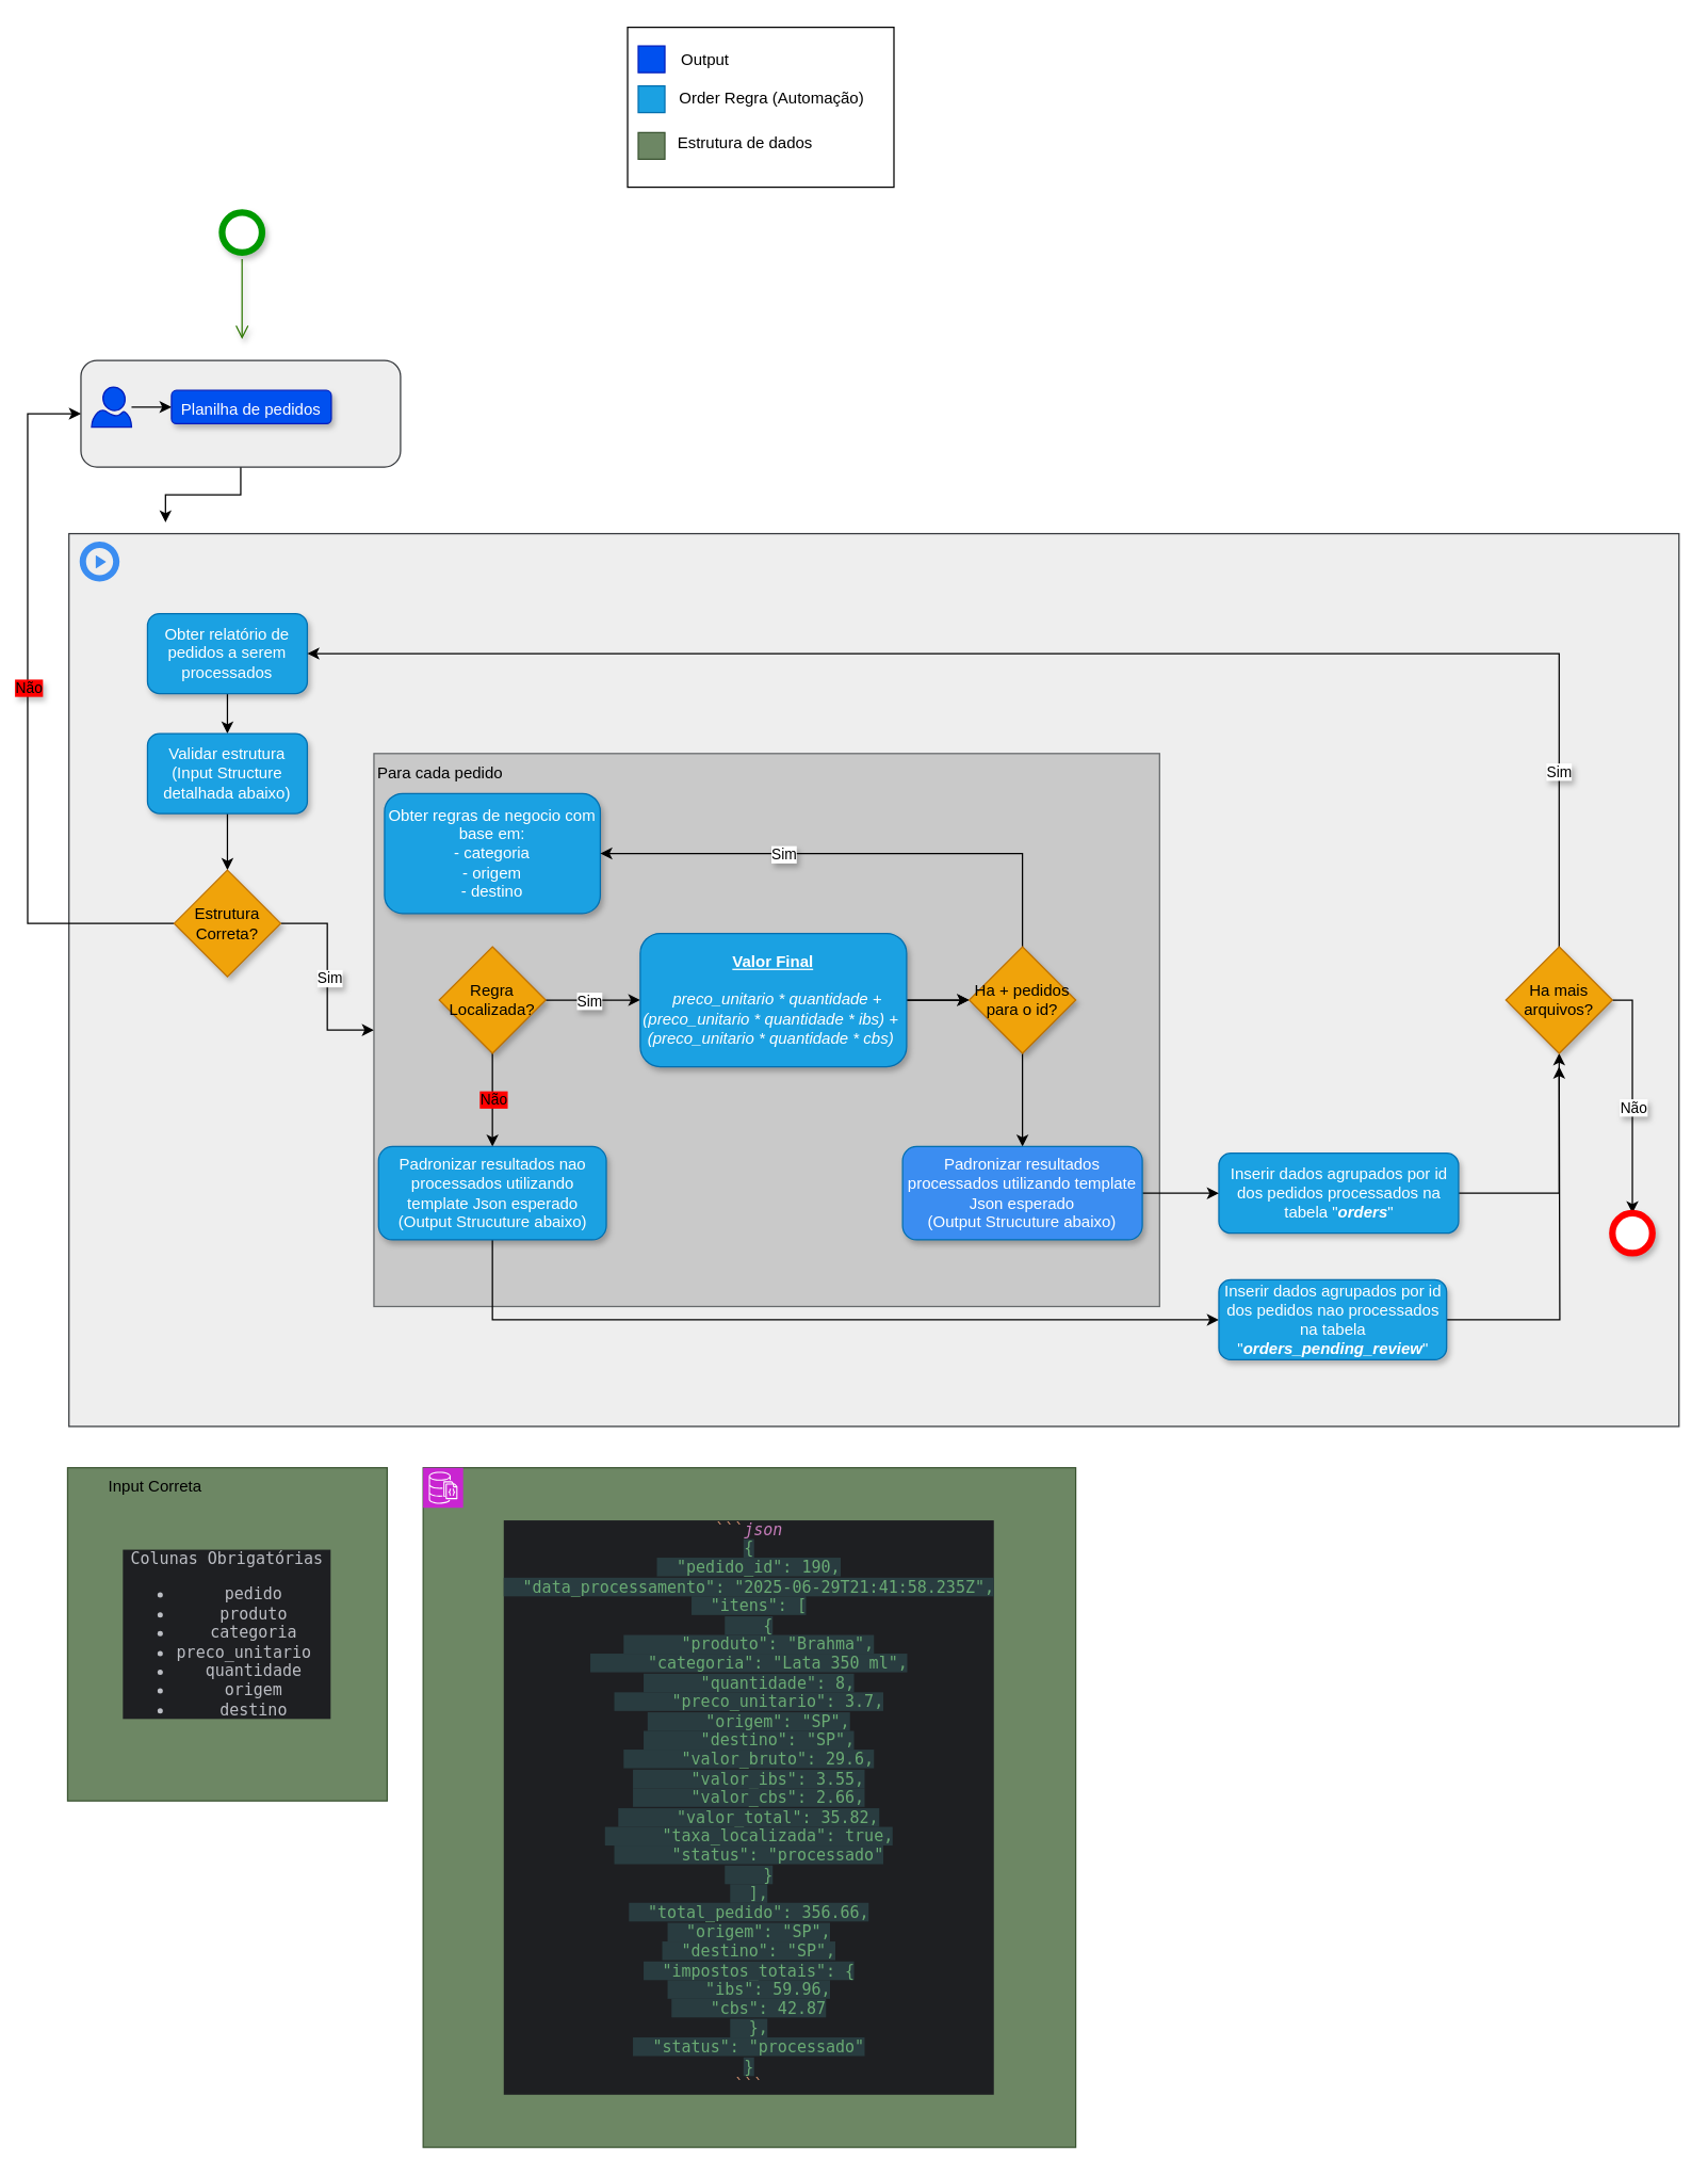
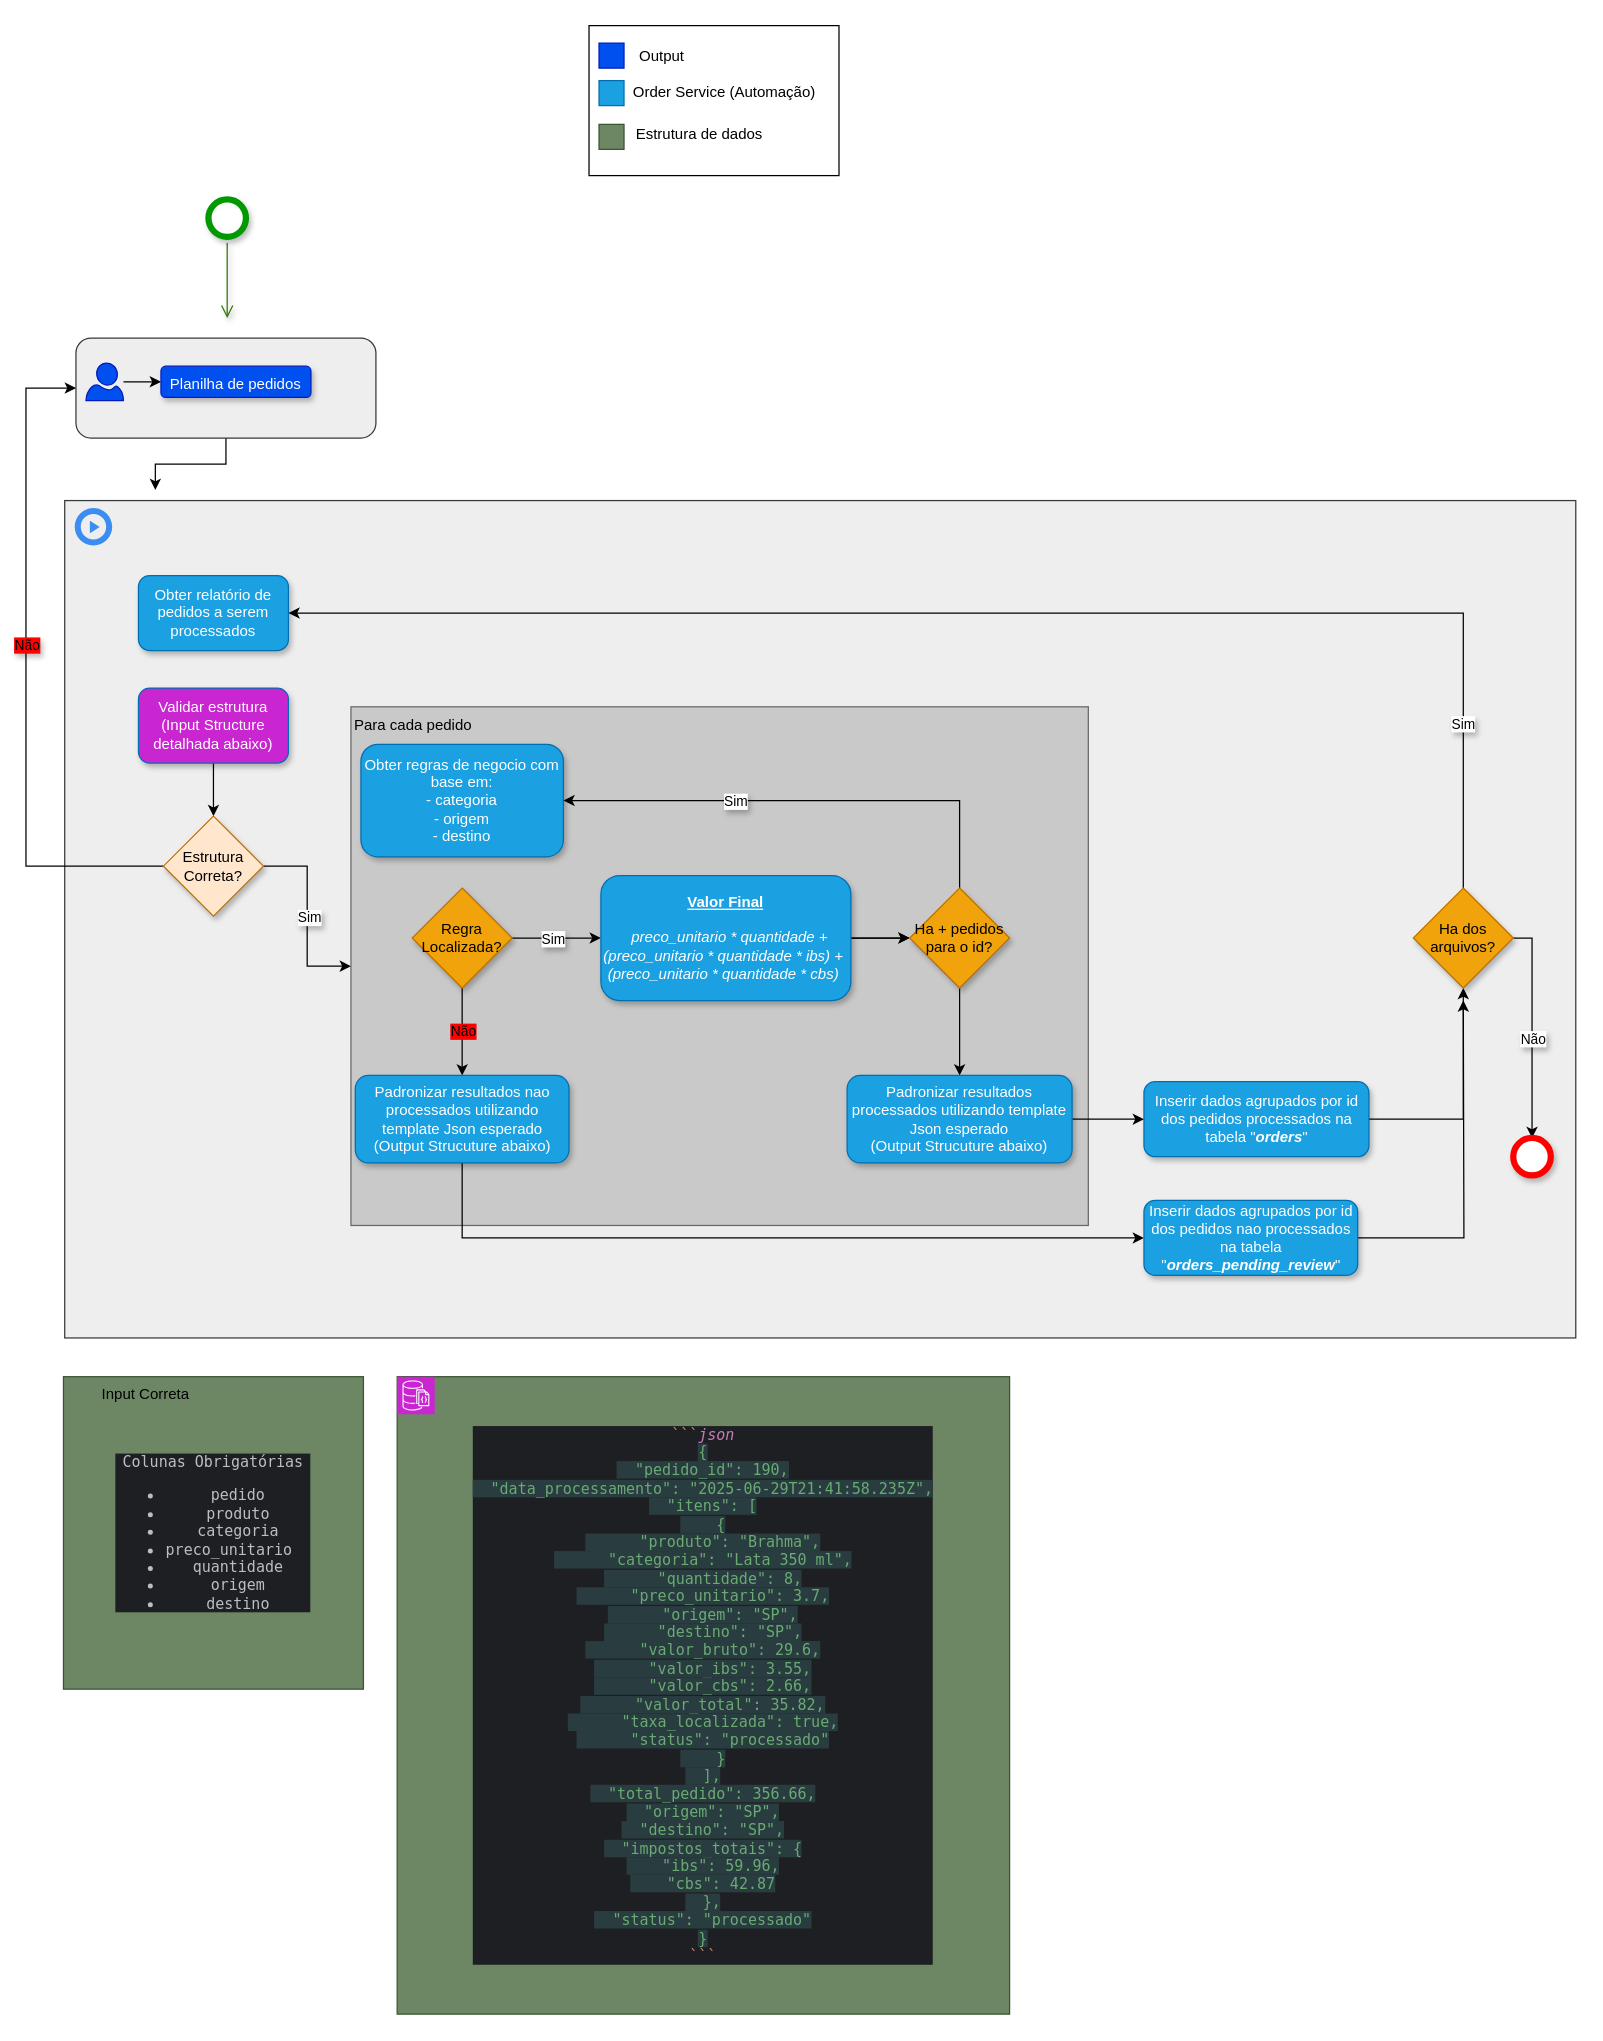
- <mxCell id="56" value="Order Regra (Automação)" style="text;html=1;align=center;verticalAlign=middle;whiteSpace=wrap;rounded=0;" vertex="1" parent="1"><mxGeometry x="498.5" y="59" width="160" height="30" as="geometry" /></mxCell>
+ <mxCell id="56" value="Order Service (Automação)" style="text;html=1;align=center;verticalAlign=middle;whiteSpace=wrap;rounded=0;" vertex="1" parent="1"><mxGeometry x="498.5" y="59" width="160" height="30" as="geometry" /></mxCell>
- <mxCell id="8" value="" style="edgeStyle=orthogonalEdgeStyle;rounded=0;orthogonalLoop=1;jettySize=auto;html=1;" edge="1" parent="1" source="9" target="13"><mxGeometry relative="1" as="geometry" /></mxCell>
- <mxCell id="13" value="Validar estrutura&lt;div&gt;(Input Structure detalhada abaixo)&lt;/div&gt;" style="whiteSpace=wrap;html=1;fillColor=#1ba1e2;fontColor=#ffffff;strokeColor=#006EAF;rounded=1;glass=0;shadow=1;" vertex="1" parent="1"><mxGeometry x="110" y="550" width="120" height="60" as="geometry" /></mxCell>
+ <mxCell id="13" value="Validar estrutura&lt;div&gt;(Input Structure detalhada abaixo)&lt;/div&gt;" style="whiteSpace=wrap;html=1;fillColor=#c925d1;fontColor=#ffffff;strokeColor=#006EAF;rounded=1;glass=0;shadow=1;" vertex="1" parent="1"><mxGeometry x="110" y="550" width="120" height="60" as="geometry" /></mxCell>
- <mxCell id="18" value="Estrutura&lt;div&gt;Correta?&lt;/div&gt;" style="rhombus;whiteSpace=wrap;html=1;fillColor=#f0a30a;fontColor=#000000;strokeColor=#BD7000;rounded=0;shadow=1;" vertex="1" parent="1"><mxGeometry x="130" y="652.5" width="80" height="80" as="geometry" /></mxCell>
+ <mxCell id="18" value="Estrutura&lt;div&gt;Correta?&lt;/div&gt;" style="rhombus;whiteSpace=wrap;html=1;fillColor=#ffe6cc;fontColor=#000000;strokeColor=#BD7000;rounded=0;shadow=1;" vertex="1" parent="1"><mxGeometry x="130" y="652.5" width="80" height="80" as="geometry" /></mxCell>
- <mxCell id="44" value="Ha mais arquivos?" style="rhombus;whiteSpace=wrap;html=1;fillColor=#f0a30a;fontColor=#000000;strokeColor=#BD7000;shadow=1;" vertex="1" parent="1"><mxGeometry x="1130" y="710" width="80" height="80" as="geometry" /></mxCell>
+ <mxCell id="44" value="Ha dos arquivos?" style="rhombus;whiteSpace=wrap;html=1;fillColor=#f0a30a;fontColor=#000000;strokeColor=#BD7000;shadow=1;" vertex="1" parent="1"><mxGeometry x="1130" y="710" width="80" height="80" as="geometry" /></mxCell>
- <mxCell id="62" value="Padronizar resultados processados utilizando template Json esperado&lt;div&gt;(Output Strucuture abaixo)&lt;/div&gt;" style="whiteSpace=wrap;html=1;fillColor=#3b8df1;fontColor=#ffffff;strokeColor=#006EAF;rounded=1;shadow=1;" vertex="1" parent="1"><mxGeometry x="677" y="860" width="180" height="70" as="geometry" /></mxCell>
+ <mxCell id="62" value="Padronizar resultados processados utilizando template Json esperado&lt;div&gt;(Output Strucuture abaixo)&lt;/div&gt;" style="whiteSpace=wrap;html=1;fillColor=#1ba1e2;fontColor=#ffffff;strokeColor=#006EAF;rounded=1;shadow=1;" vertex="1" parent="1"><mxGeometry x="677" y="860" width="180" height="70" as="geometry" /></mxCell>
